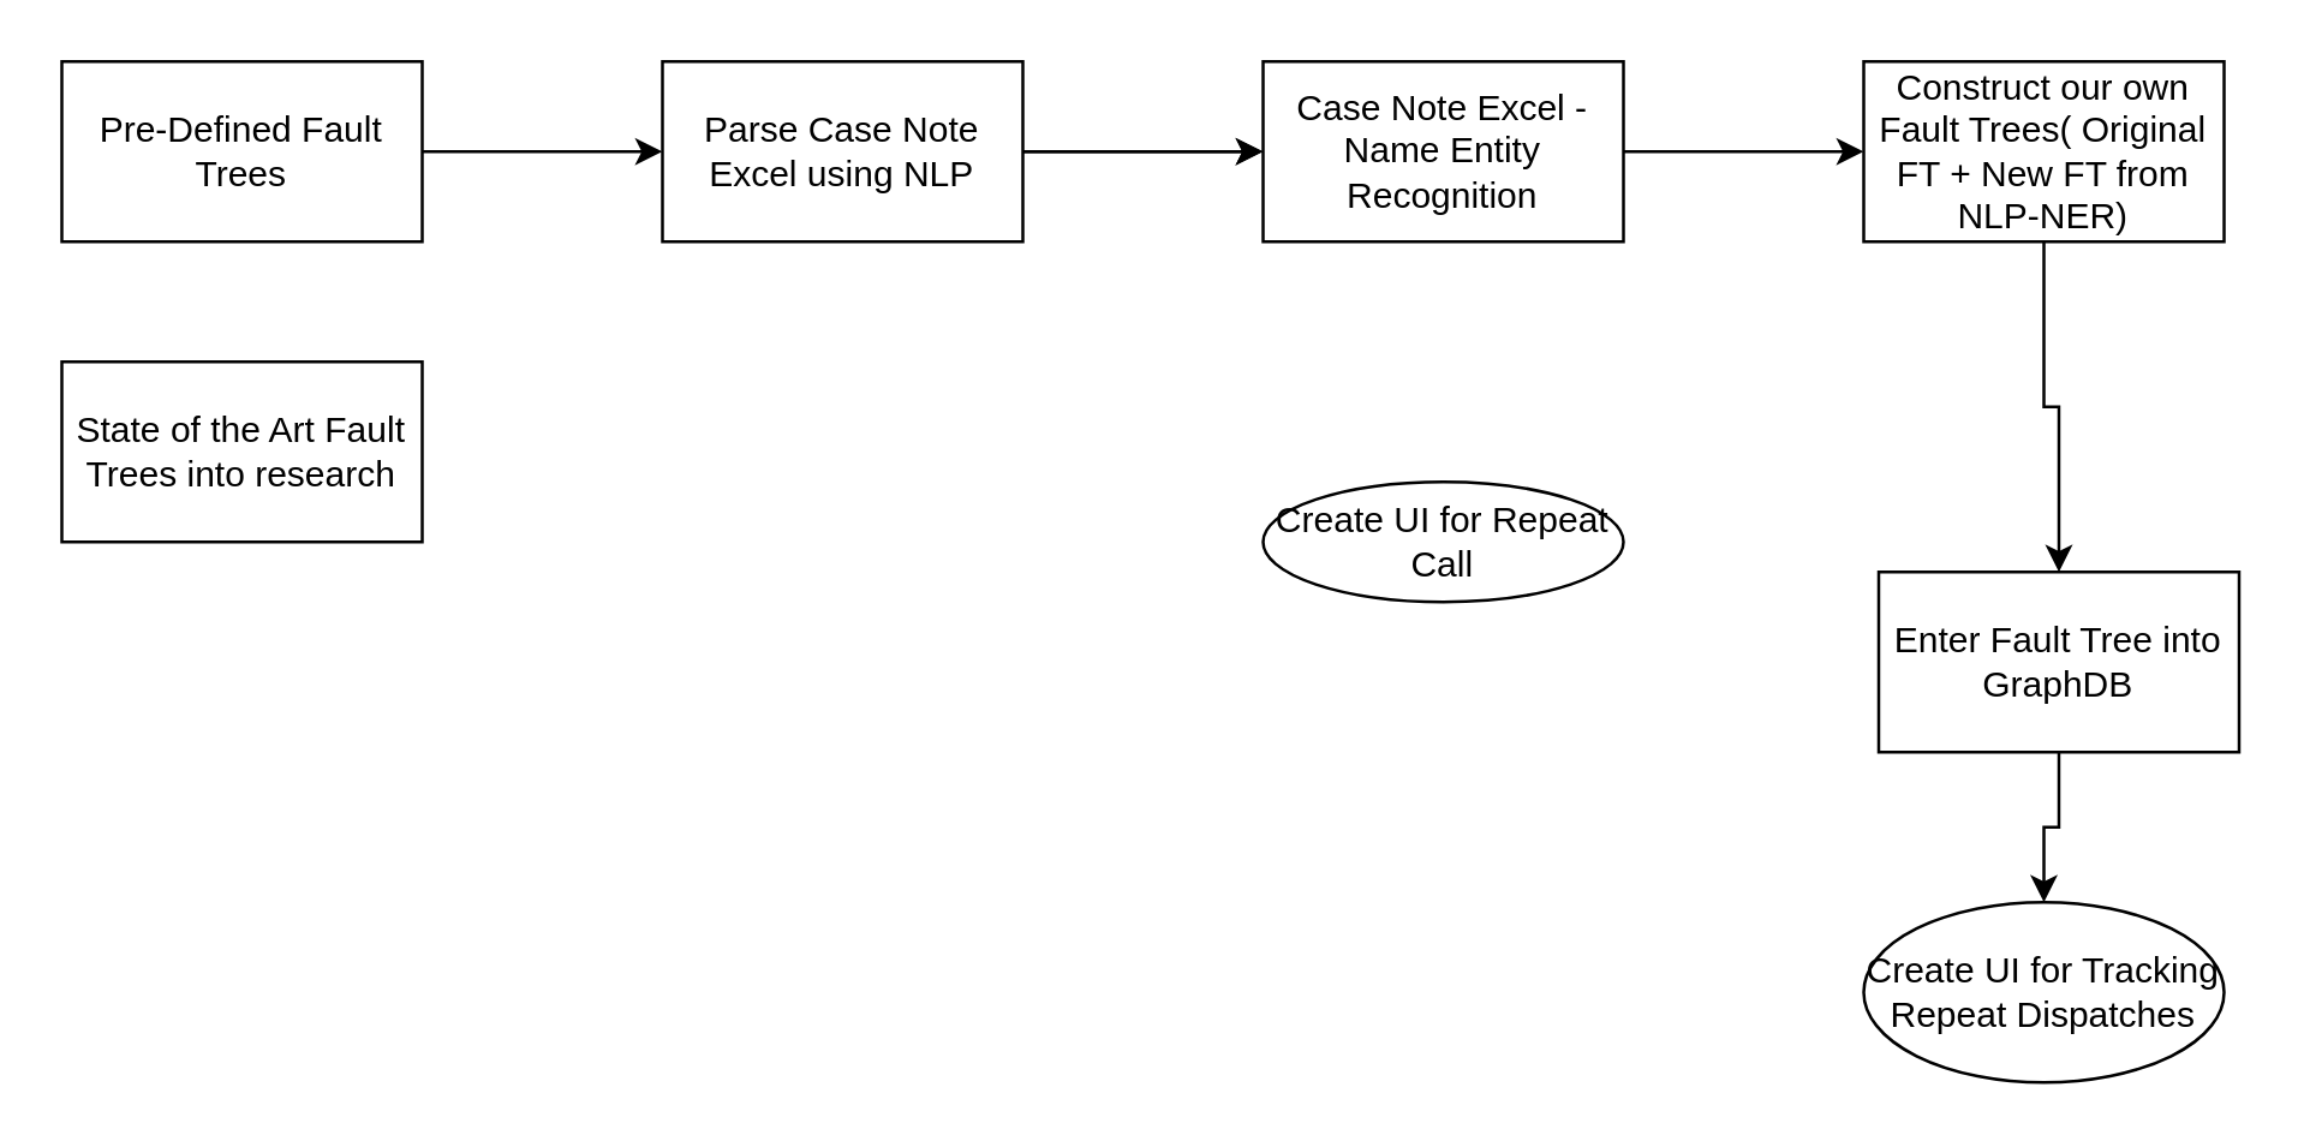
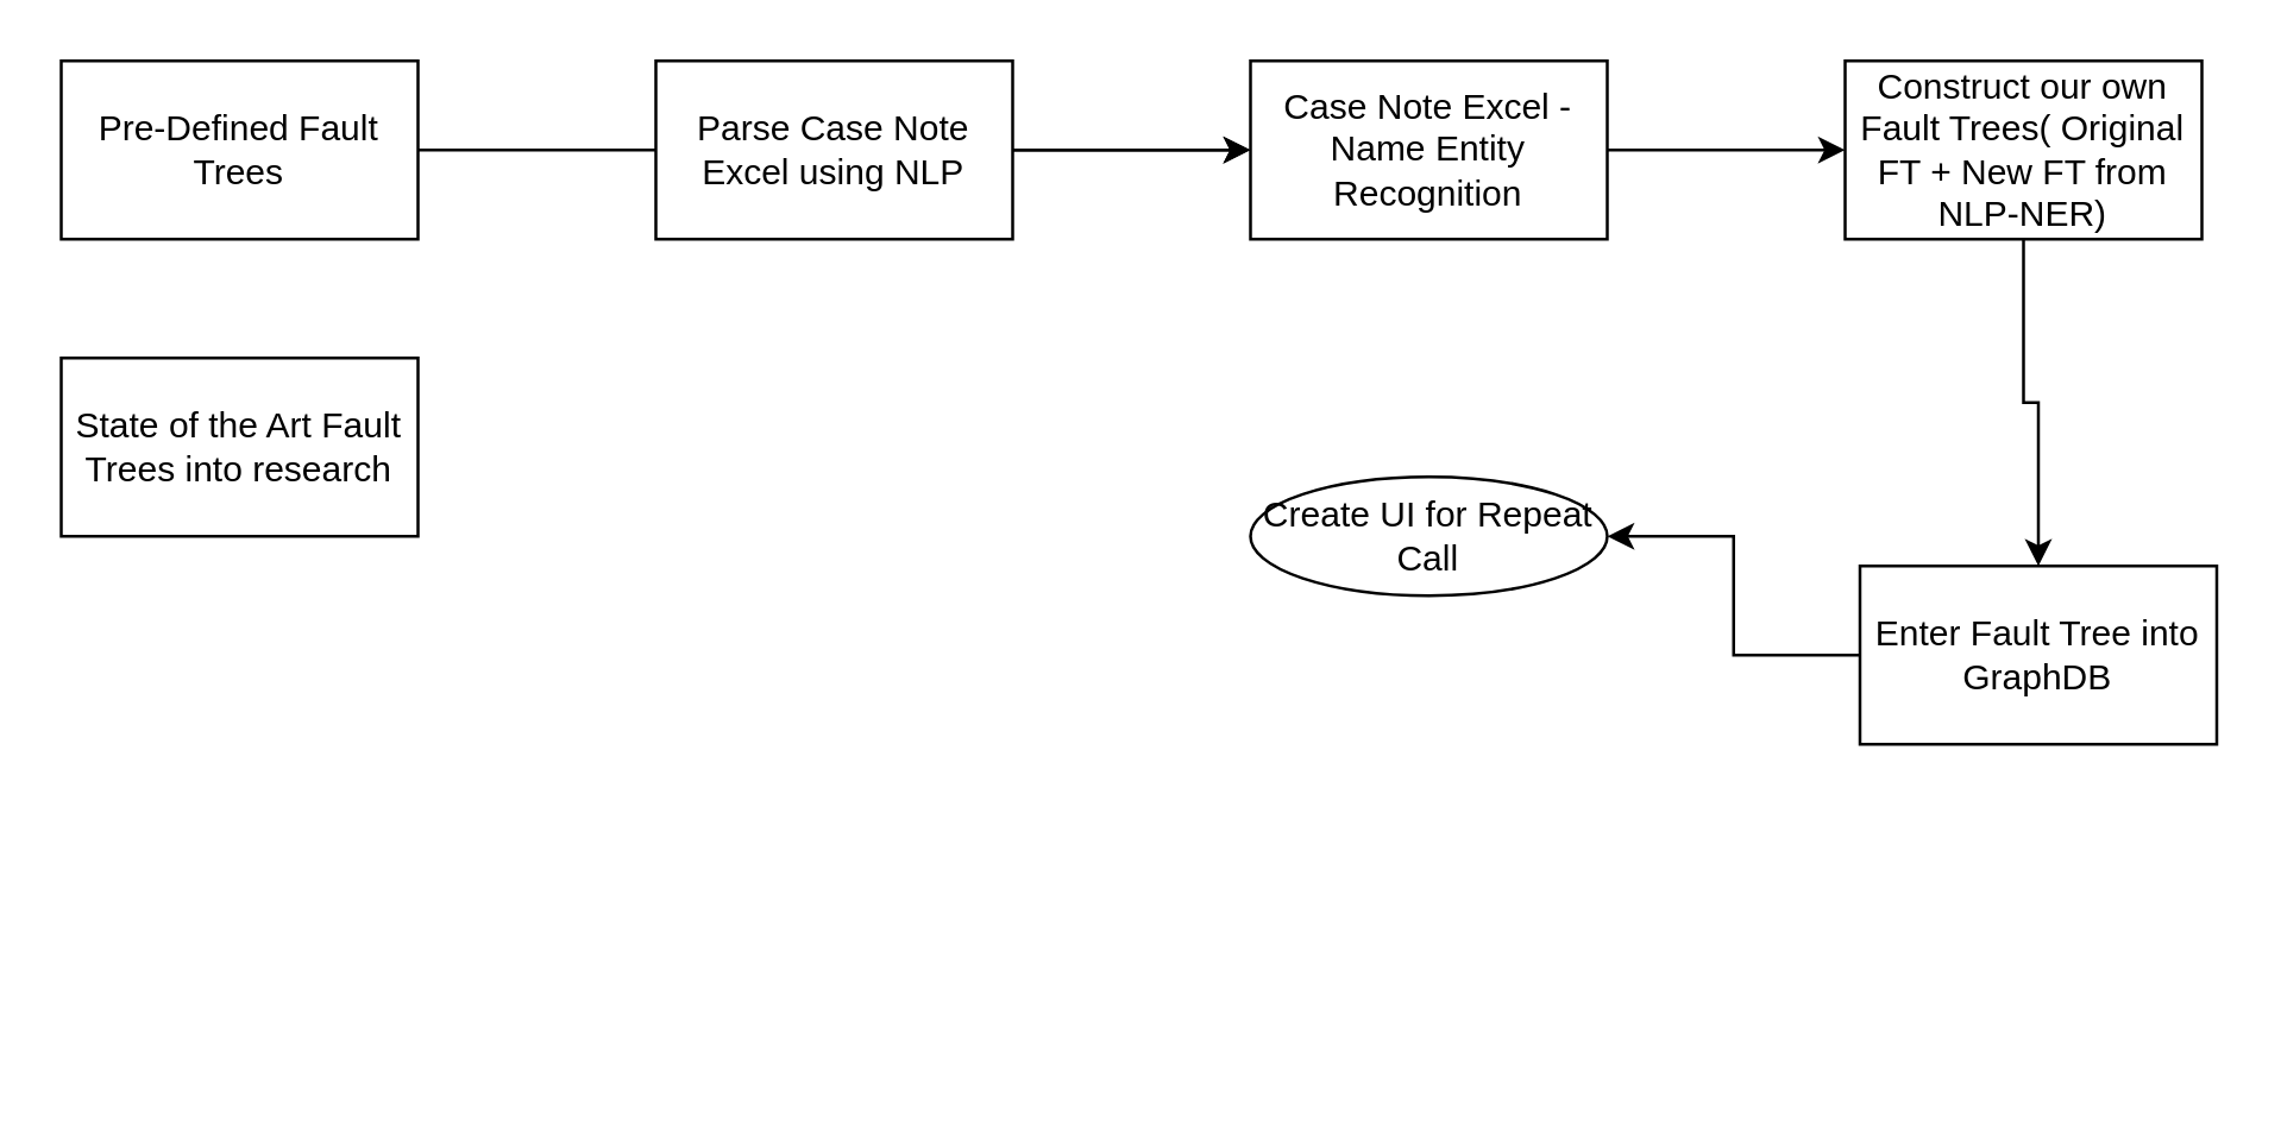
- <mxCell id="2" value="" style="edgeStyle=orthogonalEdgeStyle;rounded=0;orthogonalLoop=1;jettySize=auto;html=1;" edge="1" parent="1" source="3" target="6"><mxGeometry relative="1" as="geometry" /></mxCell>
+ <mxCell id="2" value="" style="edgeStyle=orthogonalEdgeStyle;rounded=0;orthogonalLoop=1;jettySize=auto;html=1;endArrow=none;" edge="1" parent="1" source="3" target="6"><mxGeometry relative="1" as="geometry" /></mxCell>
+ <mxCell id="12" value="" style="edgeStyle=orthogonalEdgeStyle;rounded=0;orthogonalLoop=1;jettySize=auto;html=1;" edge="1" parent="1" source="13" target="15"><mxGeometry relative="1" as="geometry" /></mxCell>
- <mxCell id="11" value="" style="edgeStyle=orthogonalEdgeStyle;rounded=0;orthogonalLoop=1;jettySize=auto;html=1;" edge="1" parent="1" source="13" target="14"><mxGeometry relative="1" as="geometry" /></mxCell>
- <mxCell id="14" value="Create UI for Tracking Repeat Dispatches&lt;br&gt;" style="ellipse;whiteSpace=wrap;html=1;rounded=0;" vertex="1" parent="1"><mxGeometry x="620" y="300" width="120" height="60" as="geometry" /></mxCell>
